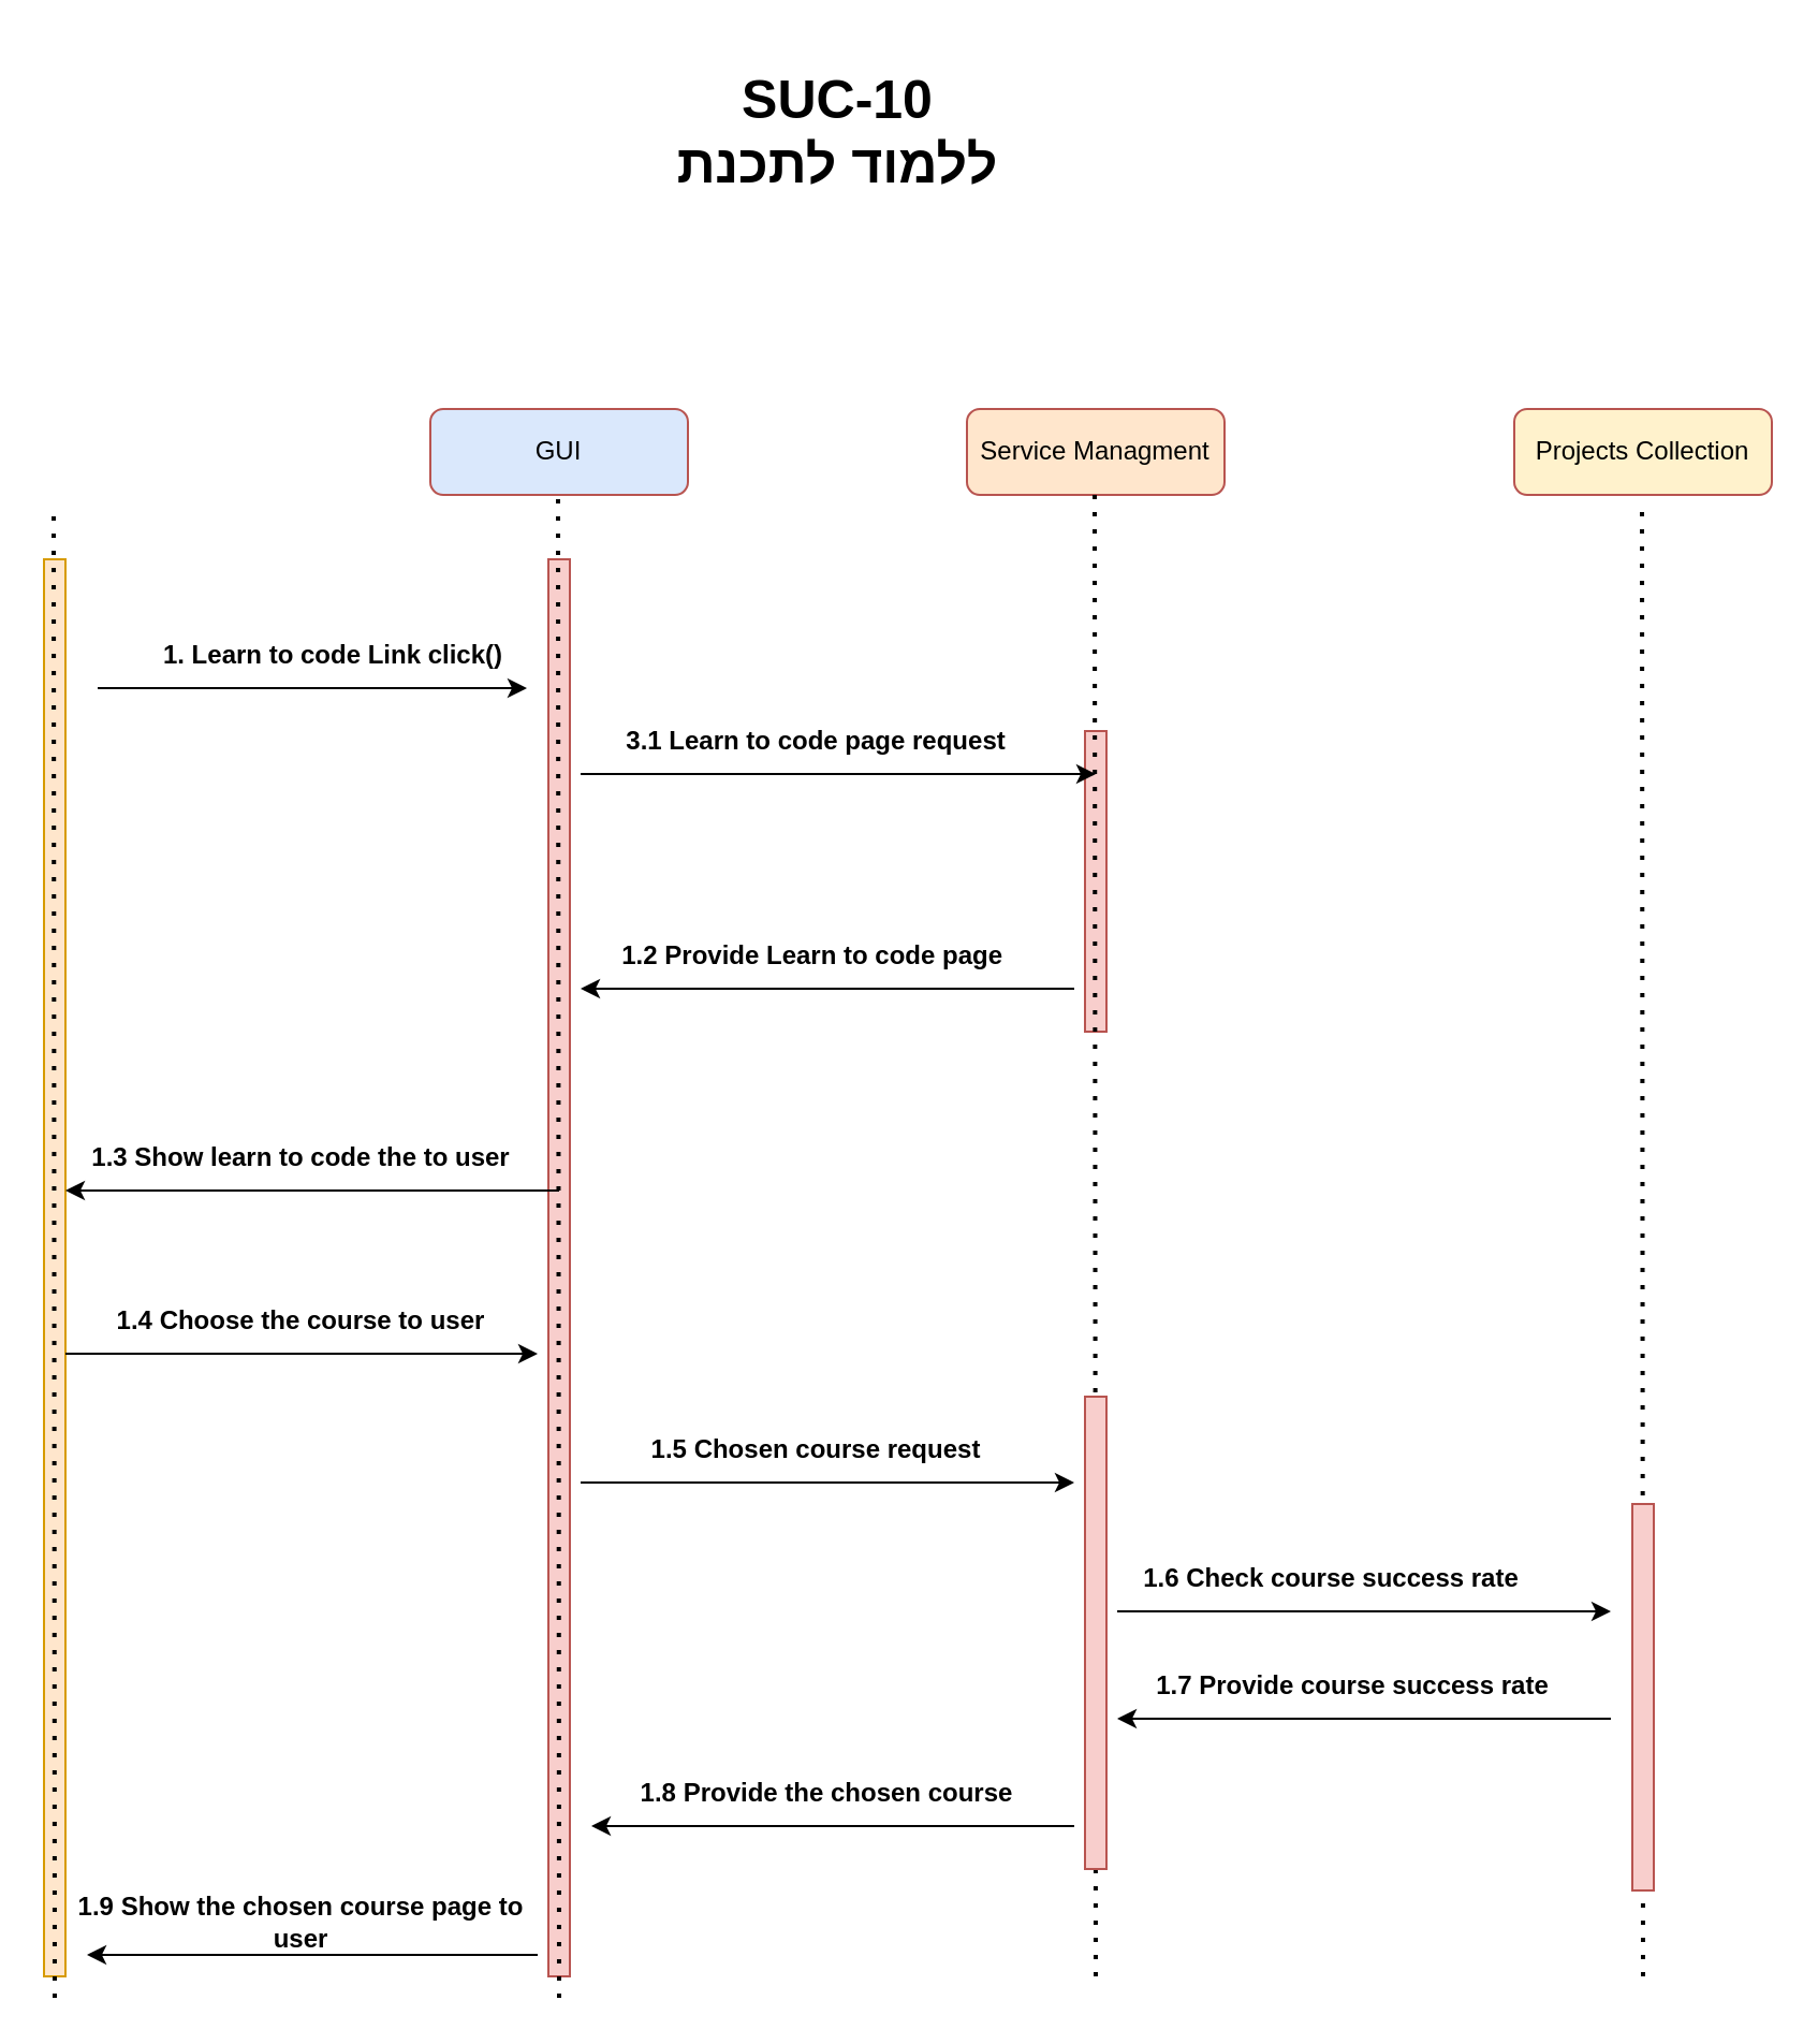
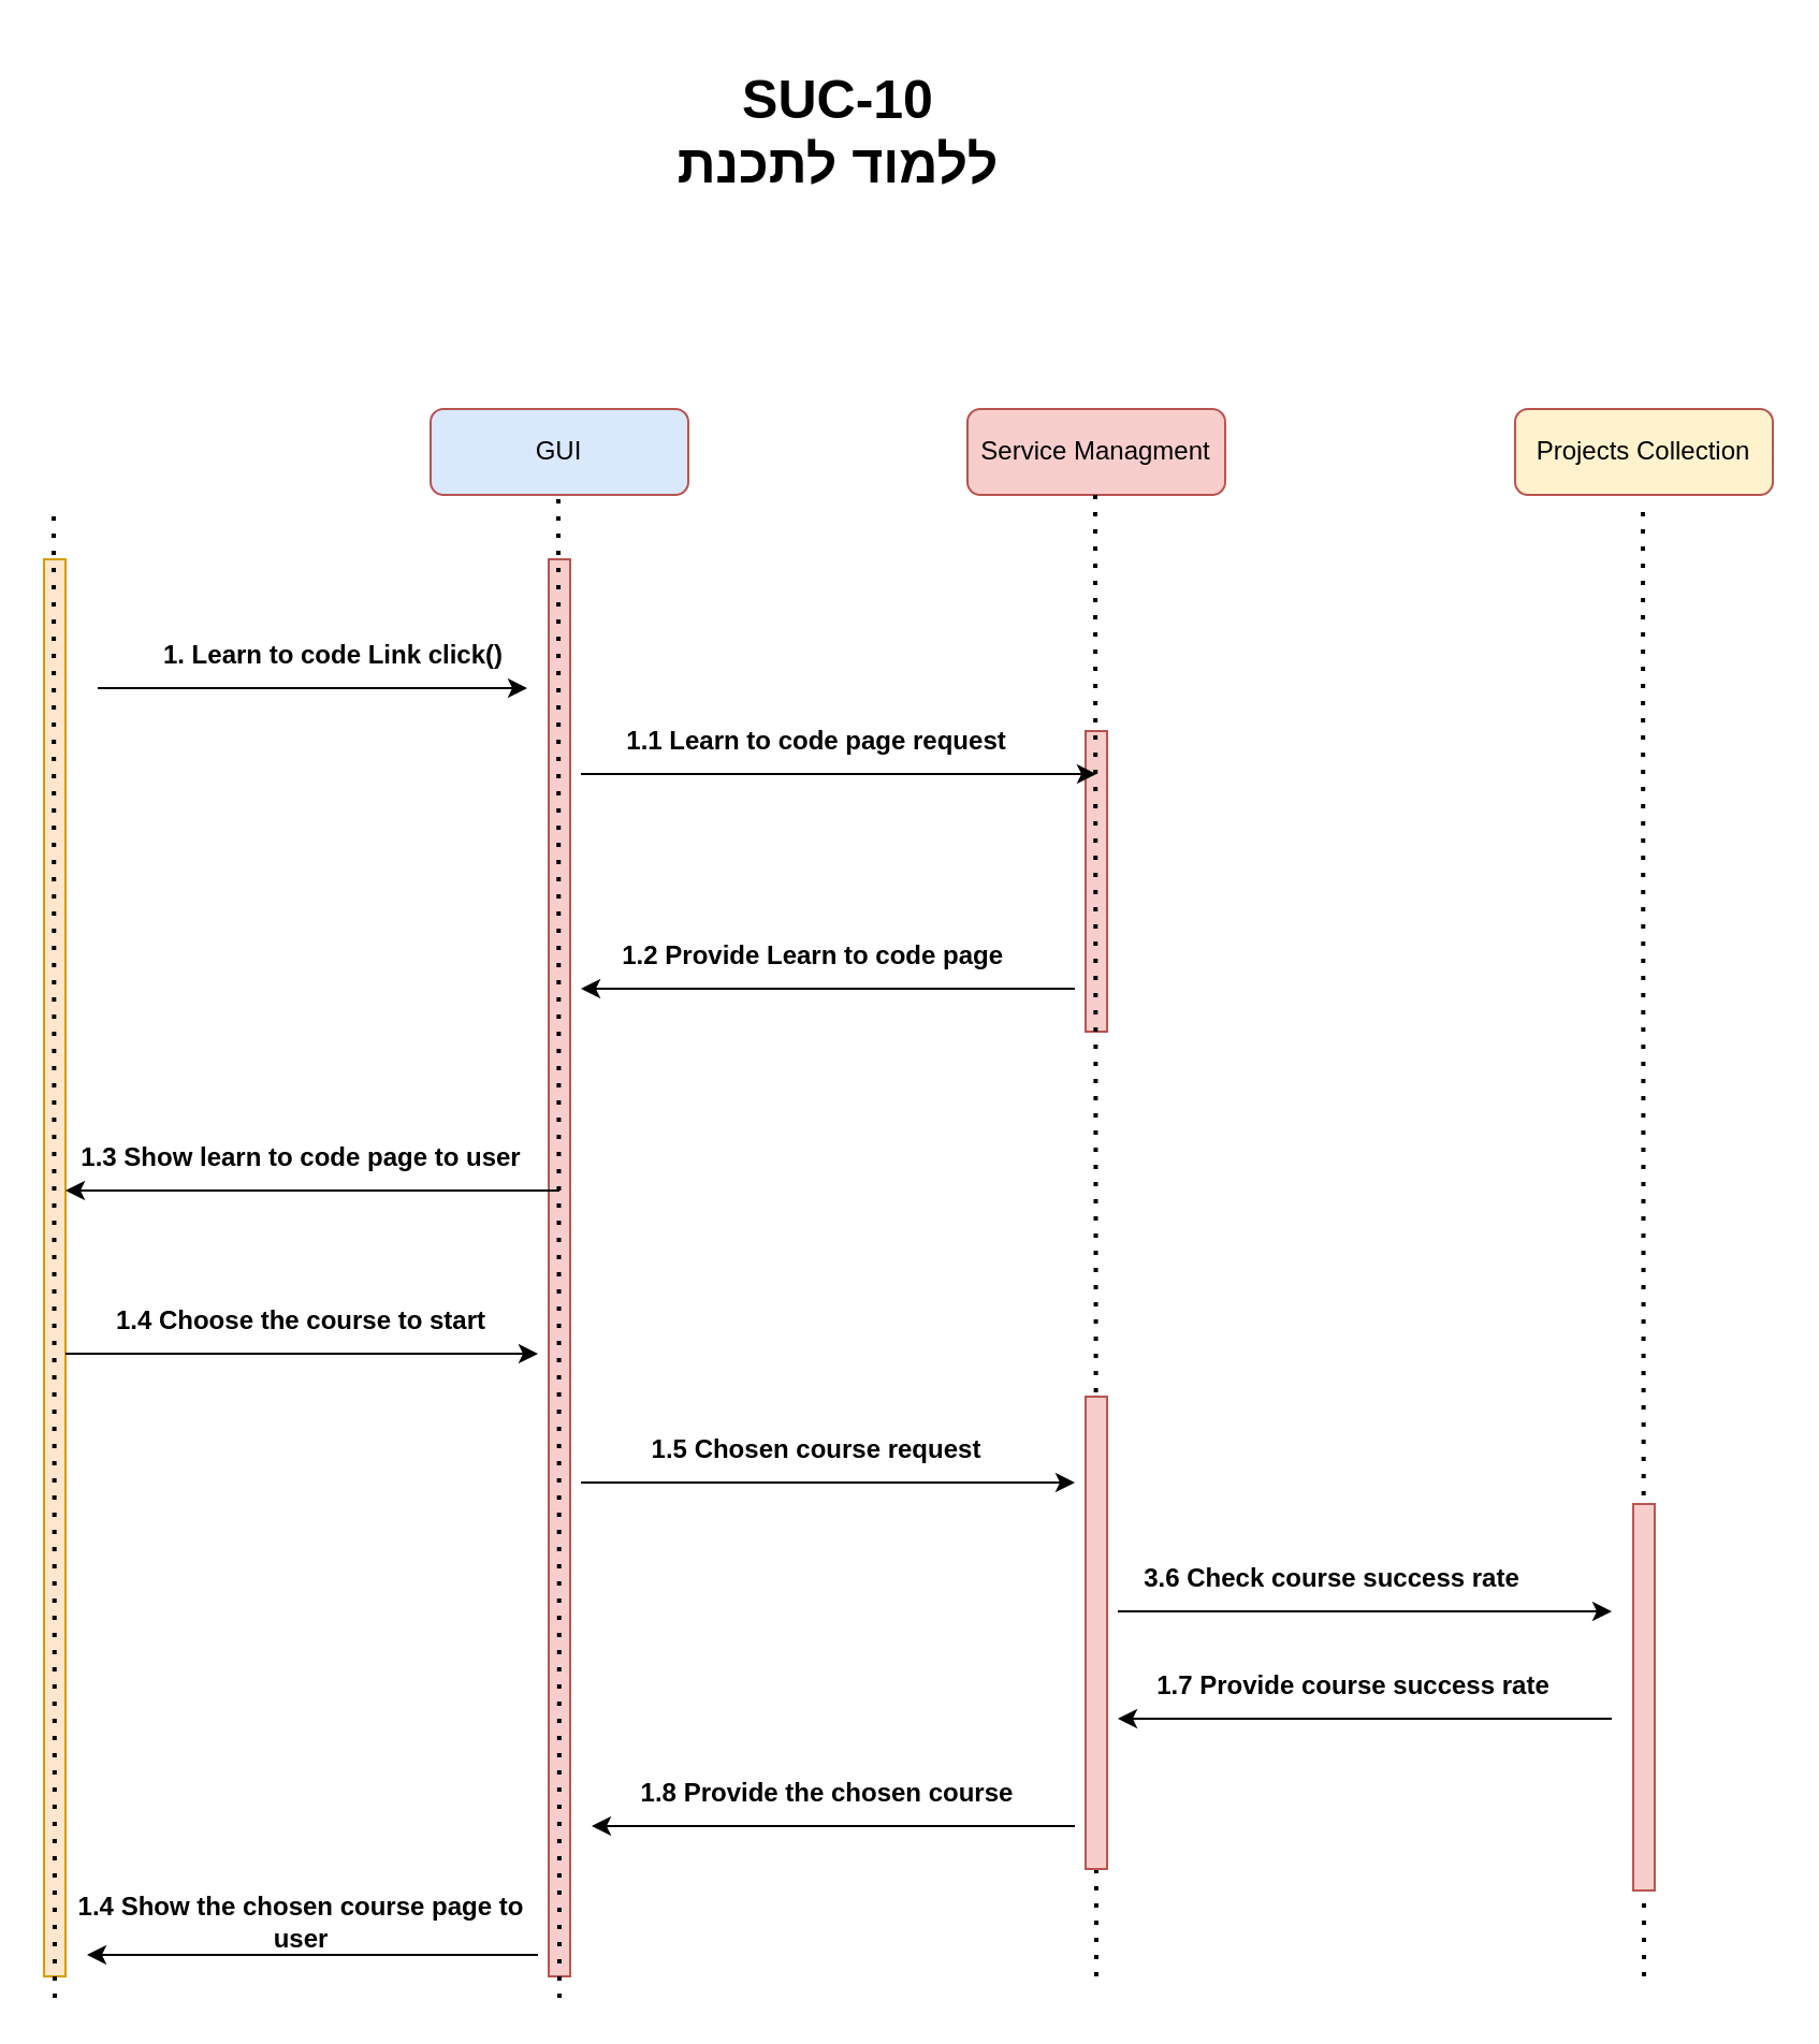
- <mxCell id="3" value="Service Managment" style="rounded=1;whiteSpace=wrap;html=1;fillColor=#ffe6cc;strokeColor=#b85450;" vertex="1" parent="1"><mxGeometry x="450" y="190" width="120" height="40" as="geometry" /></mxCell>
+ <mxCell id="3" value="Service Managment" style="rounded=1;whiteSpace=wrap;html=1;fillColor=#f8cecc;strokeColor=#b85450;" vertex="1" parent="1"><mxGeometry x="450" y="190" width="120" height="40" as="geometry" /></mxCell>
- <mxCell id="15" value="&lt;b&gt;3.1 Learn to code page request&lt;/b&gt;" style="text;html=1;strokeColor=none;fillColor=none;align=center;verticalAlign=middle;whiteSpace=wrap;rounded=0;shadow=0;glass=0;sketch=0;fontSize=12;" vertex="1" parent="1"><mxGeometry x="265" y="340" width="230" height="10" as="geometry" /></mxCell>
+ <mxCell id="15" value="&lt;b&gt;1.1 Learn to code page request&lt;/b&gt;" style="text;html=1;strokeColor=none;fillColor=none;align=center;verticalAlign=middle;whiteSpace=wrap;rounded=0;shadow=0;glass=0;sketch=0;fontSize=12;" vertex="1" parent="1"><mxGeometry x="265" y="340" width="230" height="10" as="geometry" /></mxCell>
- <mxCell id="19" value="&lt;b&gt;1.3 Show learn to code the to user&lt;/b&gt;" style="text;html=1;strokeColor=none;fillColor=none;align=center;verticalAlign=middle;whiteSpace=wrap;rounded=0;shadow=0;glass=0;sketch=0;fontSize=12;" vertex="1" parent="1"><mxGeometry x="25" y="534" width="230" height="10" as="geometry" /></mxCell>
+ <mxCell id="19" value="&lt;b&gt;1.3 Show learn to code page to user&lt;/b&gt;" style="text;html=1;strokeColor=none;fillColor=none;align=center;verticalAlign=middle;whiteSpace=wrap;rounded=0;shadow=0;glass=0;sketch=0;fontSize=12;" vertex="1" parent="1"><mxGeometry x="25" y="534" width="230" height="10" as="geometry" /></mxCell>
- <mxCell id="21" value="&lt;font style=&quot;font-size: 12px&quot;&gt;&lt;b style=&quot;font-size: 12px&quot;&gt;1.4 Choose the course to user&lt;/b&gt;&lt;/font&gt;" style="text;html=1;strokeColor=none;fillColor=none;align=center;verticalAlign=middle;whiteSpace=wrap;rounded=0;shadow=0;glass=0;sketch=0;fontSize=12;" vertex="1" parent="1"><mxGeometry x="25" y="610" width="230" height="10" as="geometry" /></mxCell>
+ <mxCell id="21" value="&lt;font style=&quot;font-size: 12px&quot;&gt;&lt;b style=&quot;font-size: 12px&quot;&gt;1.4 Choose the course to start&lt;/b&gt;&lt;/font&gt;" style="text;html=1;strokeColor=none;fillColor=none;align=center;verticalAlign=middle;whiteSpace=wrap;rounded=0;shadow=0;glass=0;sketch=0;fontSize=12;" vertex="1" parent="1"><mxGeometry x="25" y="610" width="230" height="10" as="geometry" /></mxCell>
- <mxCell id="27" value="&lt;b&gt;1.6 Check course success rate&lt;/b&gt;" style="text;html=1;strokeColor=none;fillColor=none;align=center;verticalAlign=middle;whiteSpace=wrap;rounded=0;shadow=0;glass=0;sketch=0;fontSize=12;" vertex="1" parent="1"><mxGeometry x="505" y="730" width="230" height="10" as="geometry" /></mxCell>
+ <mxCell id="27" value="&lt;b&gt;3.6 Check course success rate&lt;/b&gt;" style="text;html=1;strokeColor=none;fillColor=none;align=center;verticalAlign=middle;whiteSpace=wrap;rounded=0;shadow=0;glass=0;sketch=0;fontSize=12;" vertex="1" parent="1"><mxGeometry x="505" y="730" width="230" height="10" as="geometry" /></mxCell>
- <mxCell id="33" value="&lt;b&gt;1.9 Show the chosen course page to user&lt;/b&gt;" style="text;html=1;strokeColor=none;fillColor=none;align=center;verticalAlign=middle;whiteSpace=wrap;rounded=0;shadow=0;glass=0;sketch=0;fontSize=12;" vertex="1" parent="1"><mxGeometry x="25" y="890" width="230" height="10" as="geometry" /></mxCell>
+ <mxCell id="33" value="&lt;b&gt;1.4 Show the chosen course page to user&lt;/b&gt;" style="text;html=1;strokeColor=none;fillColor=none;align=center;verticalAlign=middle;whiteSpace=wrap;rounded=0;shadow=0;glass=0;sketch=0;fontSize=12;" vertex="1" parent="1"><mxGeometry x="25" y="890" width="230" height="10" as="geometry" /></mxCell>
